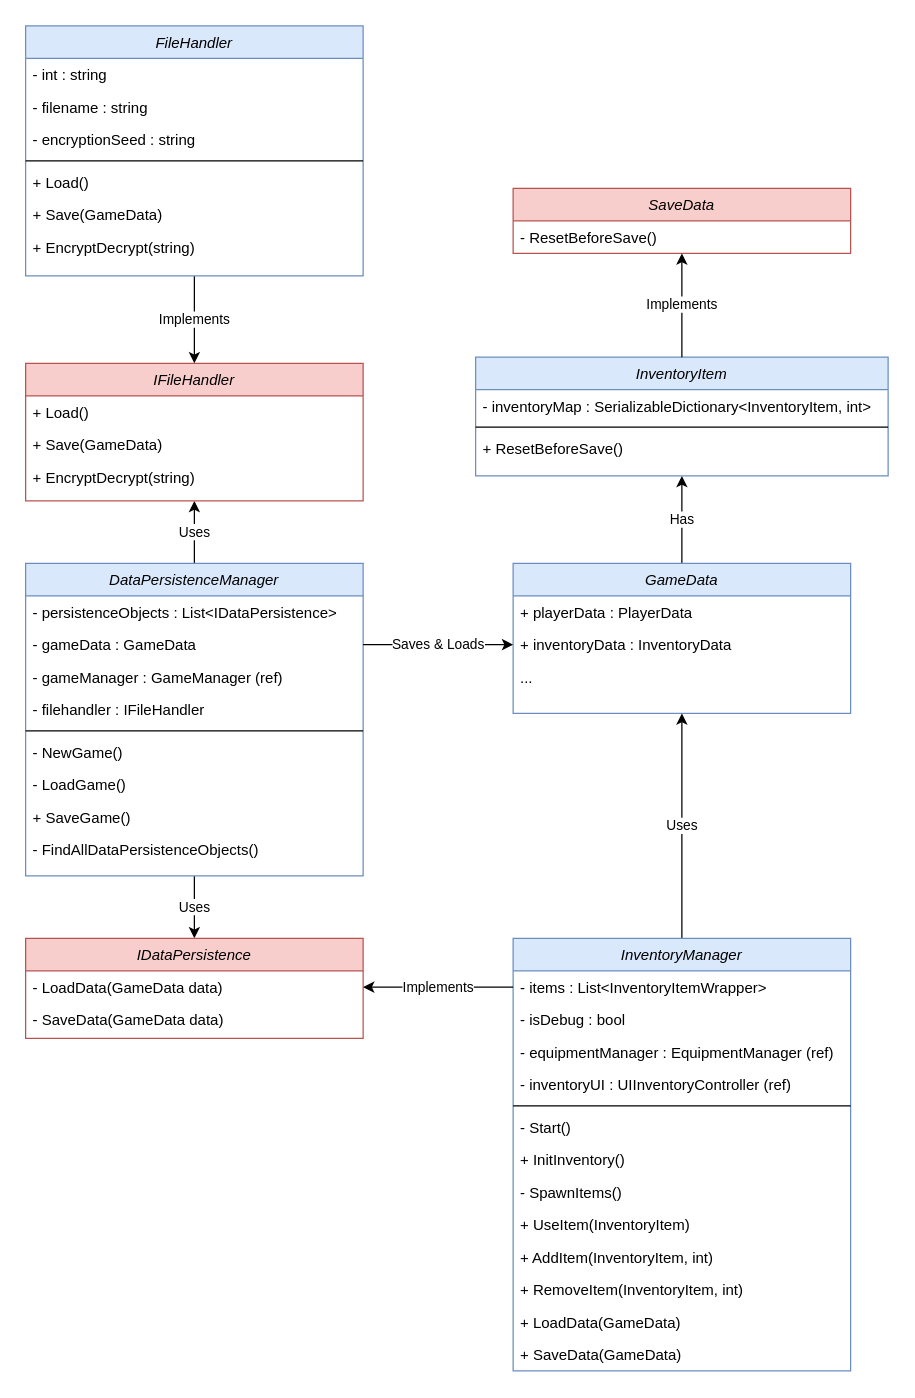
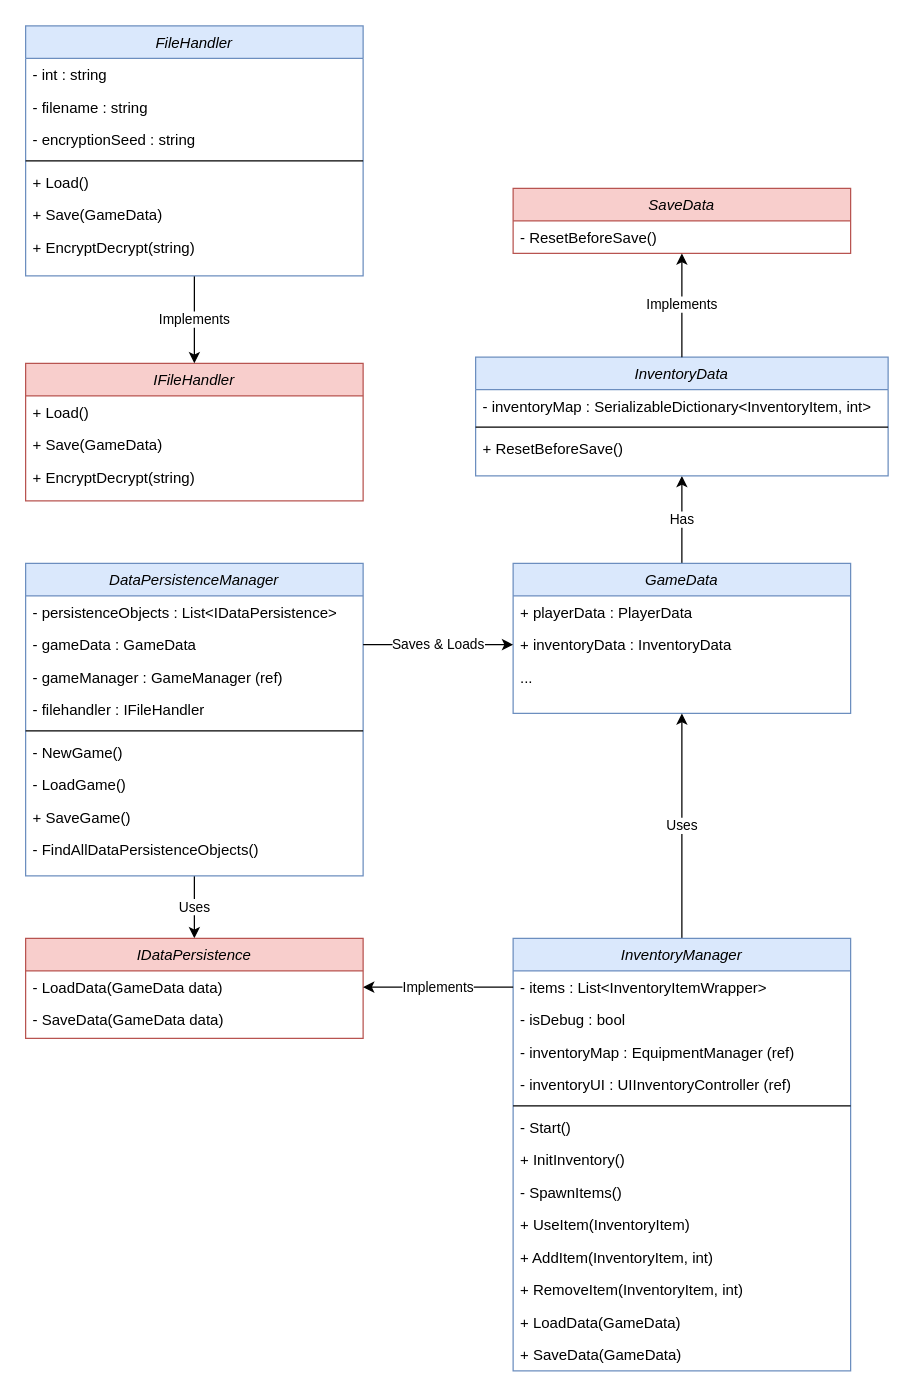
- <mxCell id="35" value="InventoryItem" style="swimlane;fontStyle=2;align=center;verticalAlign=top;childLayout=stackLayout;horizontal=1;startSize=26;horizontalStack=0;resizeParent=1;resizeLast=0;collapsible=1;marginBottom=0;rounded=0;shadow=0;strokeWidth=1;fillColor=#dae8fc;strokeColor=#6c8ebf;" vertex="1" parent="1"><mxGeometry x="380" y="285" width="330" height="95" as="geometry"><mxRectangle x="230" y="140" width="160" height="26" as="alternateBounds" /></mxGeometry></mxCell>
+ <mxCell id="35" value="InventoryData" style="swimlane;fontStyle=2;align=center;verticalAlign=top;childLayout=stackLayout;horizontal=1;startSize=26;horizontalStack=0;resizeParent=1;resizeLast=0;collapsible=1;marginBottom=0;rounded=0;shadow=0;strokeWidth=1;fillColor=#dae8fc;strokeColor=#6c8ebf;" vertex="1" parent="1"><mxGeometry x="380" y="285" width="330" height="95" as="geometry"><mxRectangle x="230" y="140" width="160" height="26" as="alternateBounds" /></mxGeometry></mxCell>
- <mxCell id="3" value="Uses" style="edgeStyle=orthogonalEdgeStyle;rounded=0;orthogonalLoop=1;jettySize=auto;html=1;entryX=0.5;entryY=1;entryDx=0;entryDy=0;" edge="1" parent="1" source="4" target="14"><mxGeometry relative="1" as="geometry" /></mxCell>
- <mxCell id="47" value="- equipmentManager : EquipmentManager (ref)" style="text;align=left;verticalAlign=top;spacingLeft=4;spacingRight=4;overflow=hidden;rotatable=0;points=[[0,0.5],[1,0.5]];portConstraint=eastwest;rounded=0;shadow=0;html=0;fontStyle=0" vertex="1" parent="44"><mxGeometry y="78" width="270" height="26" as="geometry" /></mxCell>
+ <mxCell id="47" value="- inventoryMap : EquipmentManager (ref)" style="text;align=left;verticalAlign=top;spacingLeft=4;spacingRight=4;overflow=hidden;rotatable=0;points=[[0,0.5],[1,0.5]];portConstraint=eastwest;rounded=0;shadow=0;html=0;fontStyle=0" vertex="1" parent="44"><mxGeometry y="78" width="270" height="26" as="geometry" /></mxCell>
